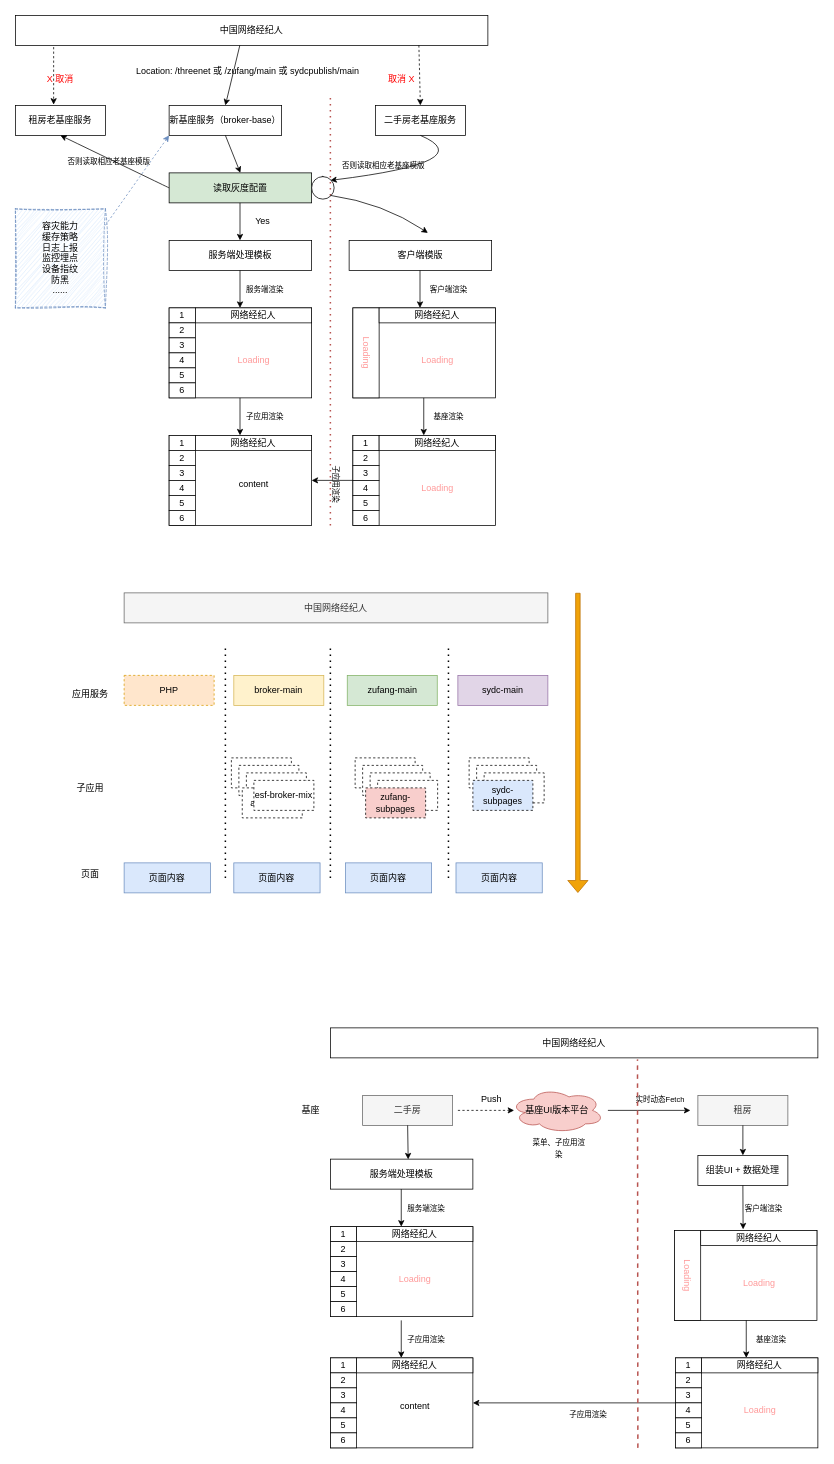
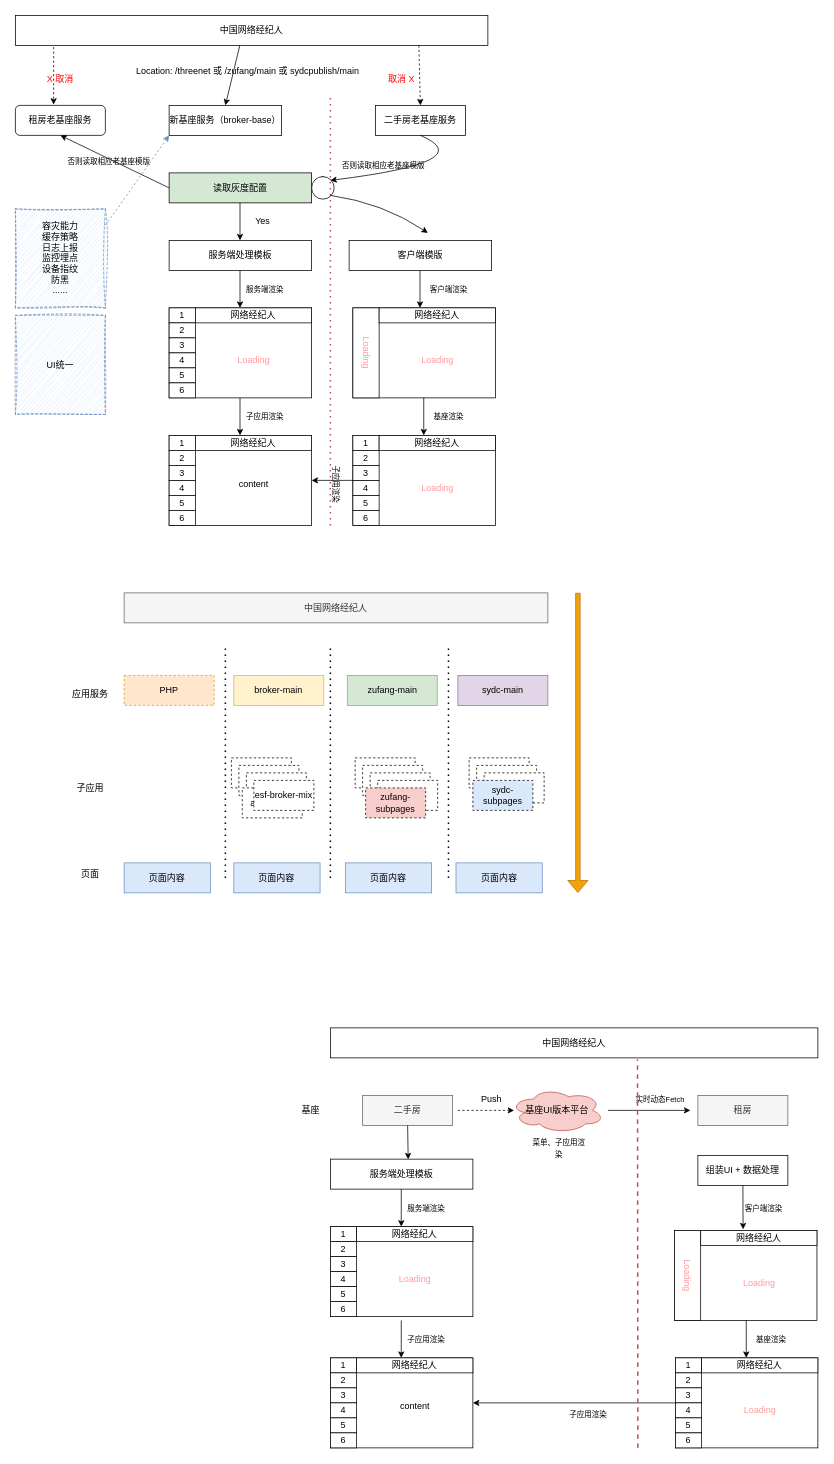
- <mxCell id="5" value="租房老基座服务" style="rounded=0;whiteSpace=wrap;html=1;" vertex="1" parent="1"><mxGeometry x="20" y="140" width="120" height="40" as="geometry" /></mxCell>
+ <mxCell id="5" value="租房老基座服务" style="whiteSpace=wrap;html=1;rounded=1;" vertex="1" parent="1"><mxGeometry x="20" y="140" width="120" height="40" as="geometry" /></mxCell>
- <mxCell id="9" value="" style="endArrow=classic;html=1;rounded=0;exitX=0.5;exitY=1;exitDx=0;exitDy=0;entryX=0.5;entryY=0;entryDx=0;entryDy=0;" edge="1" parent="1" source="4" target="6"><mxGeometry width="50" height="50" relative="1" as="geometry"><mxPoint x="-10" y="460" as="sourcePoint" /><mxPoint x="320" y="220" as="targetPoint" /></mxGeometry></mxCell>
+ <mxCell id="156" value="UI统一" style="rounded=0;whiteSpace=wrap;html=1;dashed=1;fillColor=#dae8fc;strokeColor=#6c8ebf;strokeWidth=1;sketch=1;curveFitting=1;jiggle=2;glass=0;" vertex="1" parent="1"><mxGeometry x="20" y="420" width="120" height="132" as="geometry" /></mxCell>
- <mxCell id="92" value="" style="endArrow=classic;html=1;rounded=0;exitX=0.5;exitY=1;exitDx=0;exitDy=0;entryX=0.5;entryY=0;entryDx=0;entryDy=0;" edge="1" parent="1" source="66" target="91"><mxGeometry width="50" height="50" relative="1" as="geometry"><mxPoint x="520" y="1750" as="sourcePoint" /><mxPoint x="570" y="1700" as="targetPoint" /></mxGeometry></mxCell>
